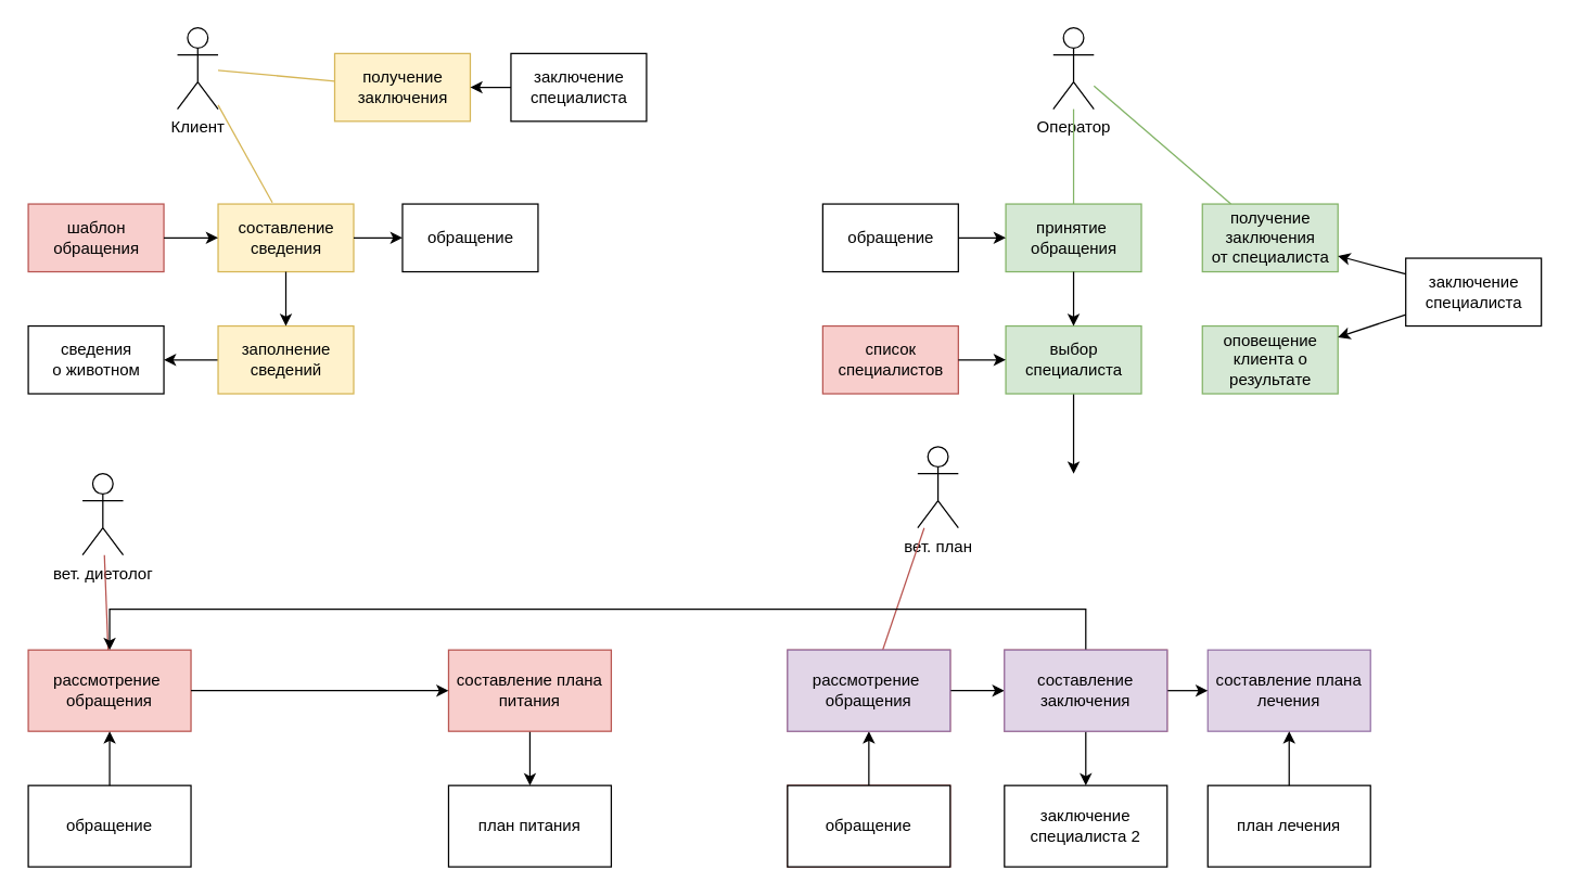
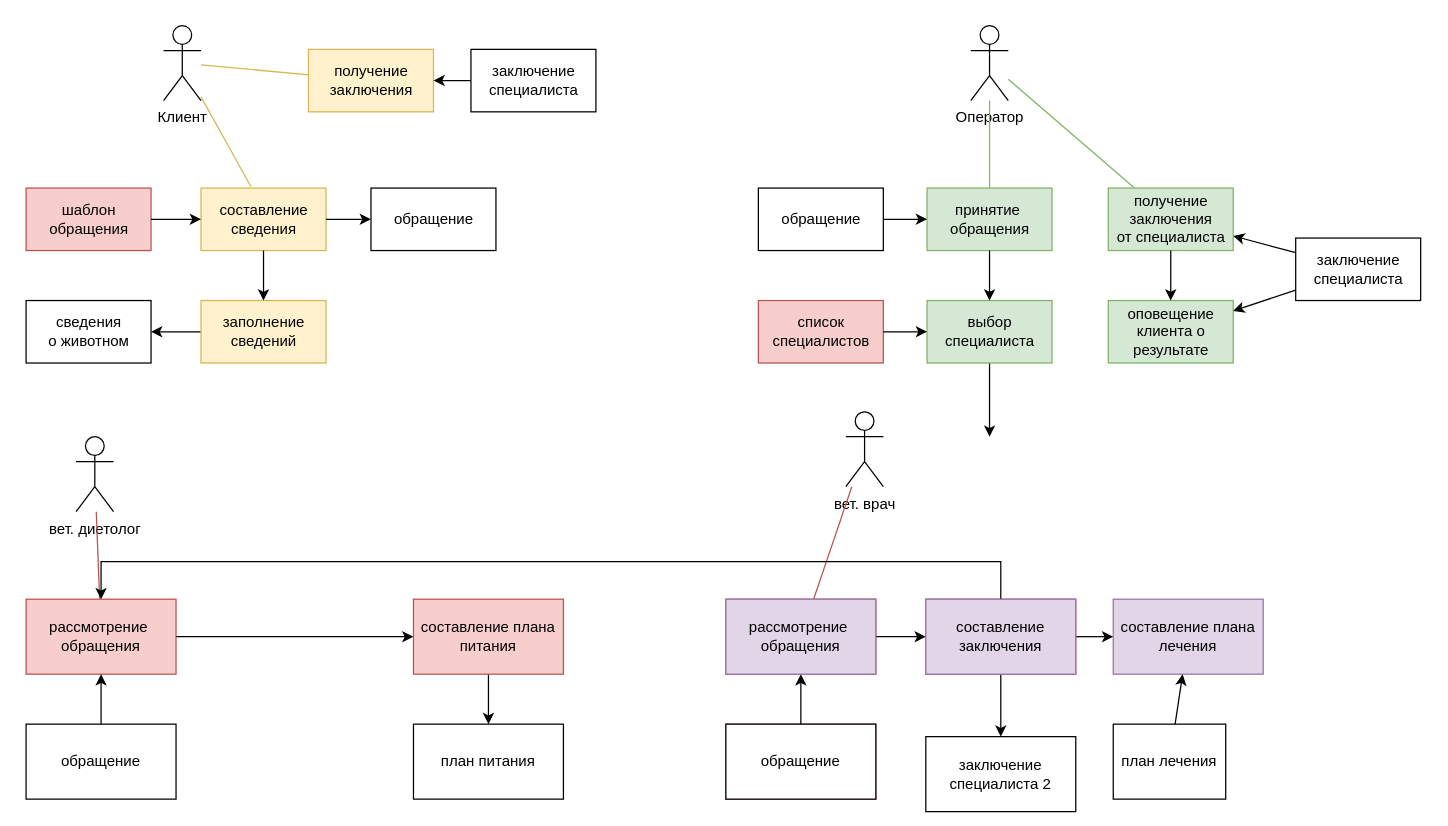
+ <mxCell id="41" value="" style="endArrow=classic;html=1;" parent="1" source="27" target="29" edge="1"><mxGeometry width="50" height="50" relative="1" as="geometry"><mxPoint x="716" y="239" as="sourcePoint" /><mxPoint x="766" y="189" as="targetPoint" /></mxGeometry></mxCell>
- <mxCell id="43" value="вет. план" style="shape=umlActor;verticalLabelPosition=bottom;verticalAlign=top;html=1;outlineConnect=0;" parent="1" vertex="1"><mxGeometry x="676" y="329" width="30" height="60" as="geometry" /></mxCell>
+ <mxCell id="43" value="вет. врач" style="shape=umlActor;verticalLabelPosition=bottom;verticalAlign=top;html=1;outlineConnect=0;" parent="1" vertex="1"><mxGeometry x="676" y="329" width="30" height="60" as="geometry" /></mxCell>
- <mxCell id="48" value="заключение специалиста 2" style="rounded=0;whiteSpace=wrap;html=1;" parent="1" vertex="1"><mxGeometry x="740" y="579" width="120" height="60" as="geometry" /></mxCell>
+ <mxCell id="48" value="заключение специалиста 2" style="rounded=0;whiteSpace=wrap;html=1;" parent="1" vertex="1"><mxGeometry x="740" y="589" width="120" height="60" as="geometry" /></mxCell>
- <mxCell id="49" value="план лечения" style="rounded=0;whiteSpace=wrap;html=1;" parent="1" vertex="1"><mxGeometry x="890" y="579" width="120" height="60" as="geometry" /></mxCell>
+ <mxCell id="49" value="план лечения" style="rounded=0;whiteSpace=wrap;html=1;" parent="1" vertex="1"><mxGeometry x="890" y="579" width="90" height="60" as="geometry" /></mxCell>
